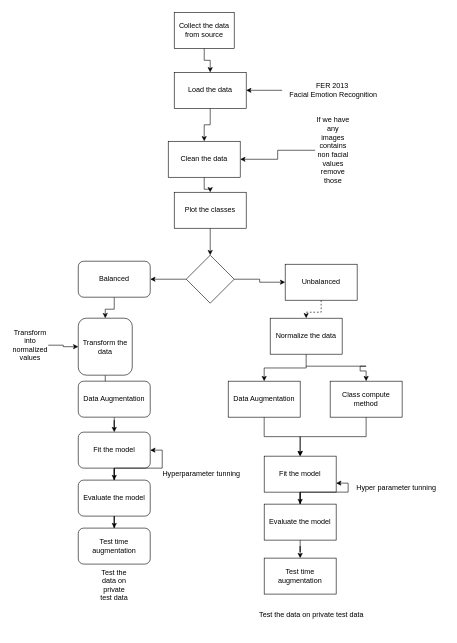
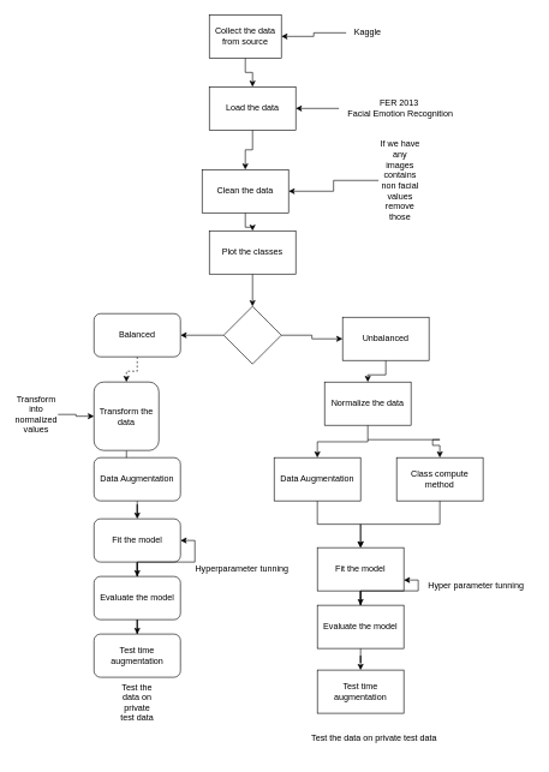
+ <mxCell id="47" value="Kaggle" style="text;html=1;strokeColor=none;fillColor=none;align=center;verticalAlign=middle;whiteSpace=wrap;rounded=0;" vertex="1" parent="1"><mxGeometry x="480" y="30" width="60" height="30" as="geometry" /></mxCell>
+ <mxCell id="46" value="" style="edgeStyle=orthogonalEdgeStyle;rounded=0;orthogonalLoop=1;jettySize=auto;html=1;" edge="1" parent="1" source="47" target="3"><mxGeometry relative="1" as="geometry" /></mxCell>
- <mxCell id="13" value="" style="edgeStyle=orthogonalEdgeStyle;rounded=0;orthogonalLoop=1;jettySize=auto;html=1;" edge="1" parent="1" source="14" target="18"><mxGeometry relative="1" as="geometry" /></mxCell>
+ <mxCell id="13" value="" style="edgeStyle=orthogonalEdgeStyle;rounded=0;orthogonalLoop=1;jettySize=auto;html=1;dashed=1;" edge="1" parent="1" source="14" target="18"><mxGeometry relative="1" as="geometry" /></mxCell>
- <mxCell id="15" value="" style="edgeStyle=orthogonalEdgeStyle;rounded=0;orthogonalLoop=1;jettySize=auto;html=1;dashed=1;" edge="1" parent="1" source="16" target="20"><mxGeometry relative="1" as="geometry" /></mxCell>
+ <mxCell id="15" value="" style="edgeStyle=orthogonalEdgeStyle;rounded=0;orthogonalLoop=1;jettySize=auto;html=1;" edge="1" parent="1" source="16" target="20"><mxGeometry relative="1" as="geometry" /></mxCell>
